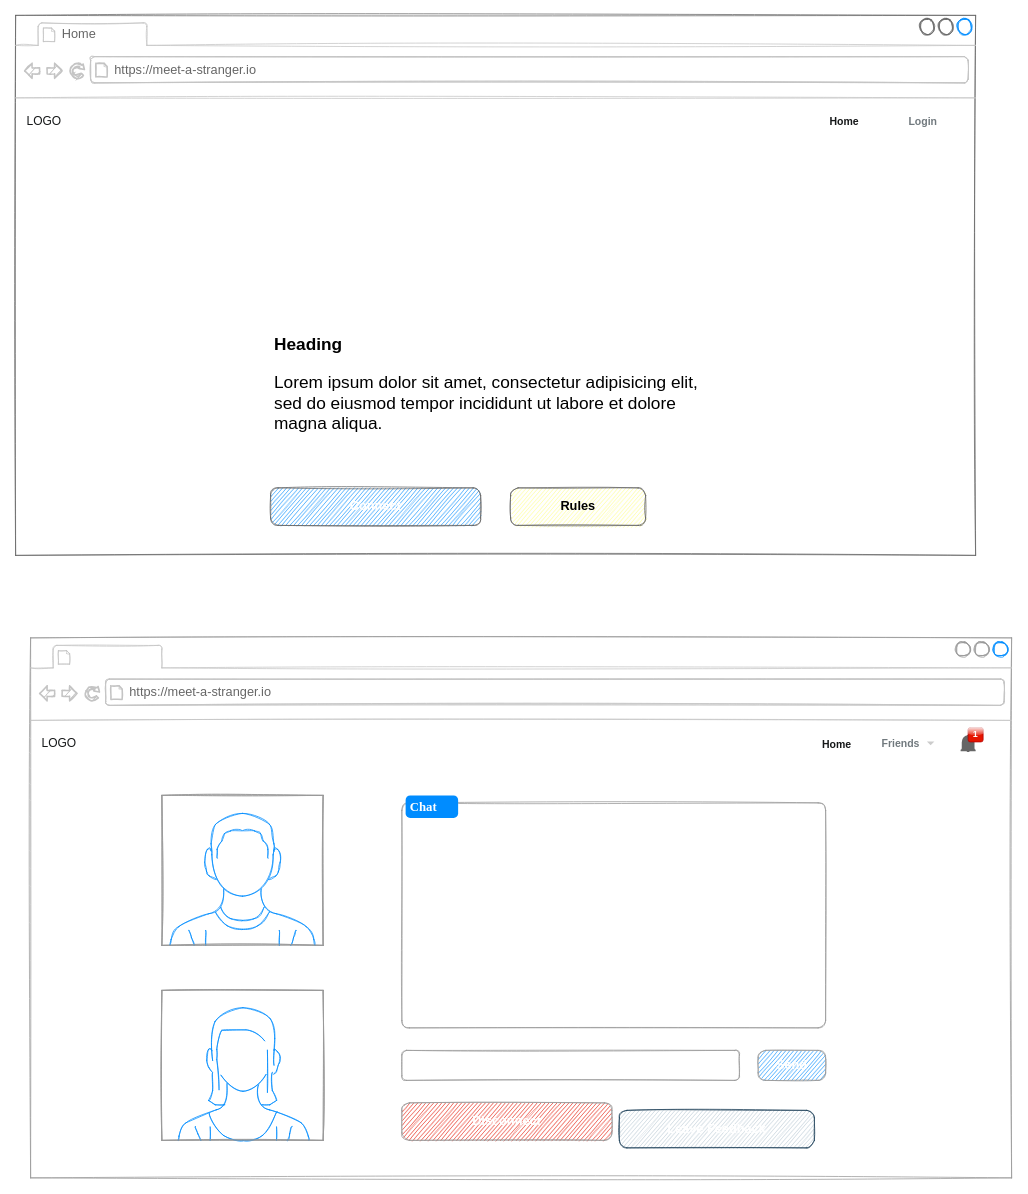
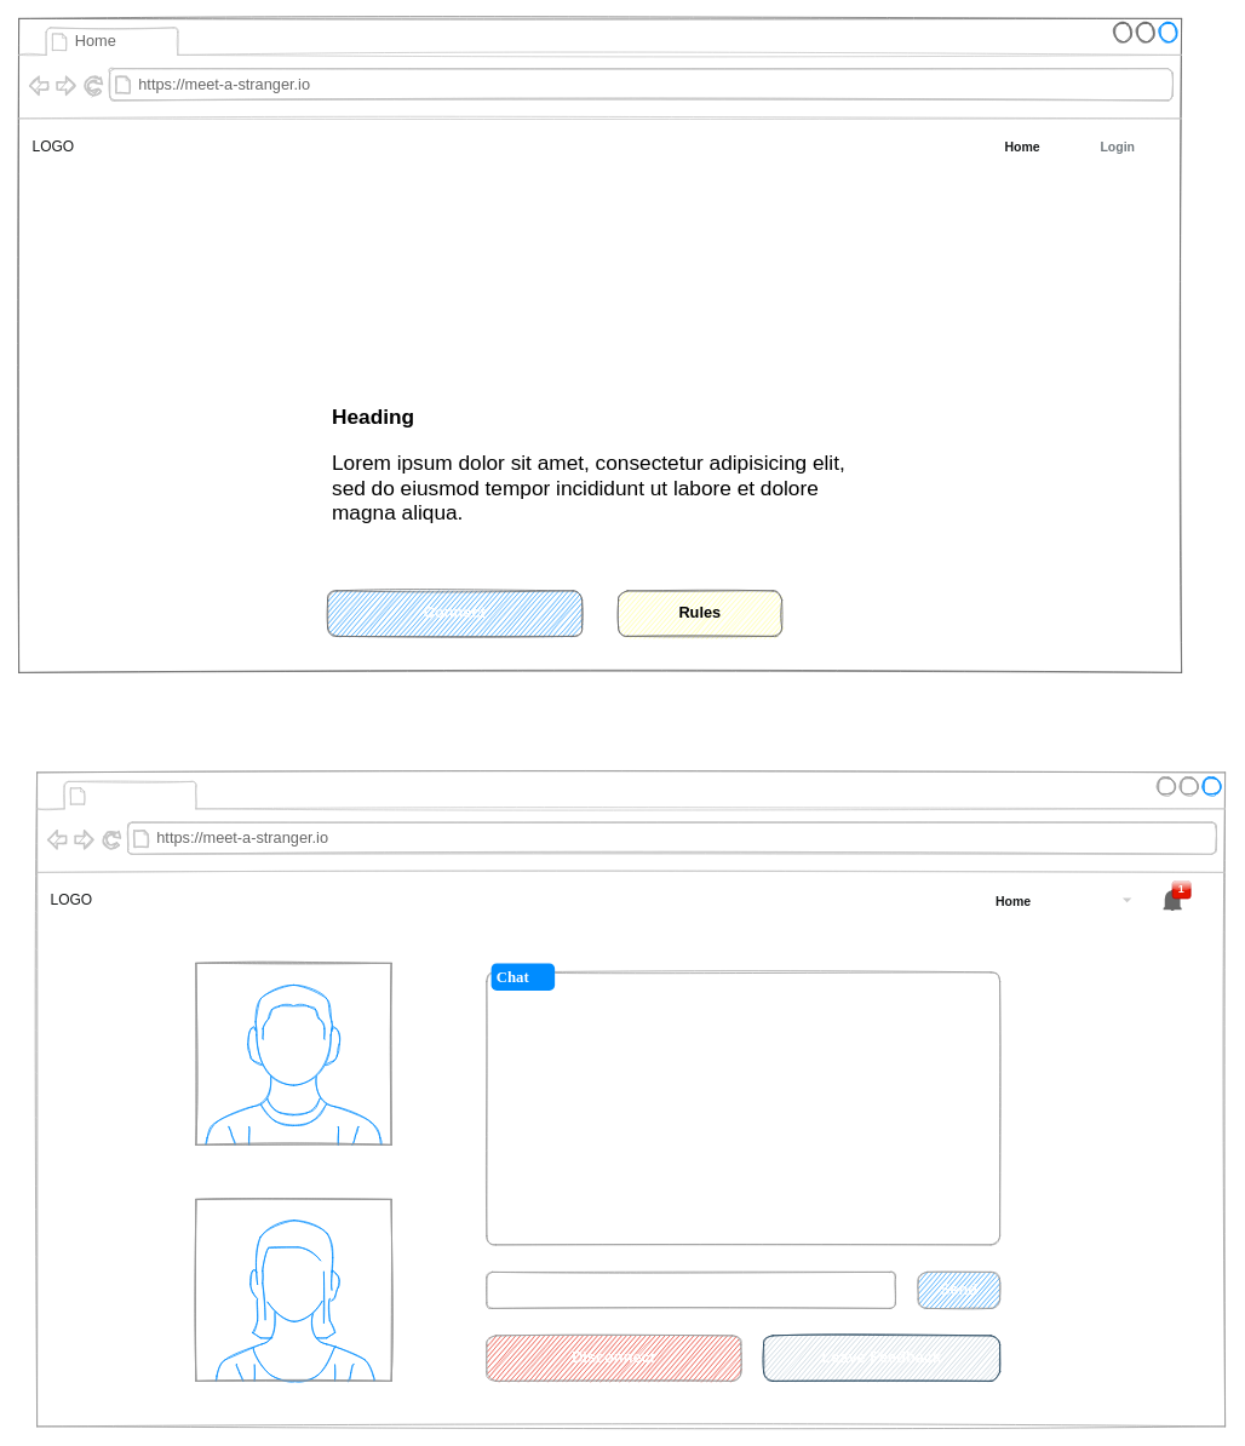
- <mxCell id="25" value="Friends" style="text;verticalAlign=middle;spacingLeft=13;fontSize=14;fontStyle=1;fontColor=#71797E;" vertex="1" parent="24"><mxGeometry width="100" height="40" as="geometry" /></mxCell>
- <mxCell id="27" value="&lt;font color=&quot;#ffffff&quot;&gt;Leave Feedback&lt;/font&gt;" style="strokeWidth=1;shadow=0;dashed=0;align=center;html=1;shape=mxgraph.mockup.buttons.button;mainText=;buttonStyle=round;fontSize=17;fontStyle=1;fillColor=#bac8d3;whiteSpace=wrap;strokeColor=#23445d;sketch=1;" vertex="1" parent="11"><mxGeometry x="785" y="630" width="260" height="50" as="geometry" /></mxCell>
+ <mxCell id="27" value="&lt;font color=&quot;#ffffff&quot;&gt;Leave Feedback&lt;/font&gt;" style="strokeWidth=1;shadow=0;dashed=0;align=center;html=1;shape=mxgraph.mockup.buttons.button;mainText=;buttonStyle=round;fontSize=17;fontStyle=1;fillColor=#bac8d3;whiteSpace=wrap;strokeColor=#23445d;sketch=1;" vertex="1" parent="11"><mxGeometry x="800" y="620" width="260" height="50" as="geometry" /></mxCell>
